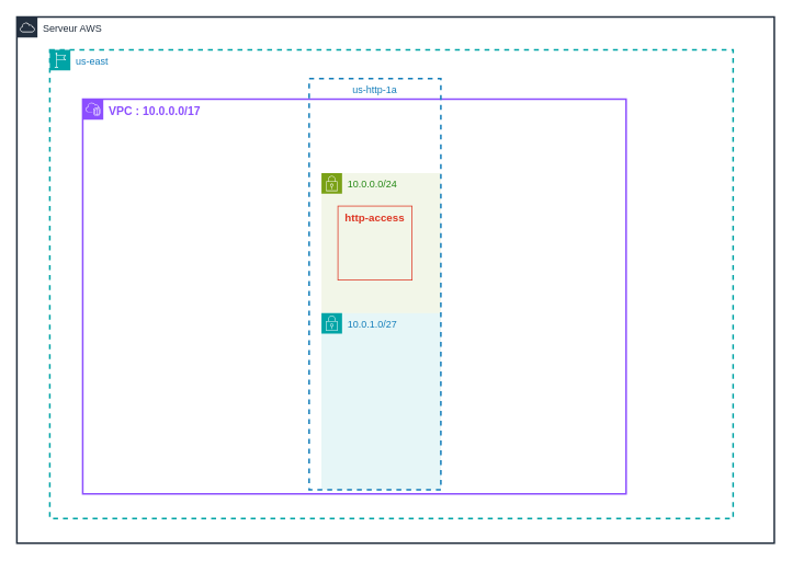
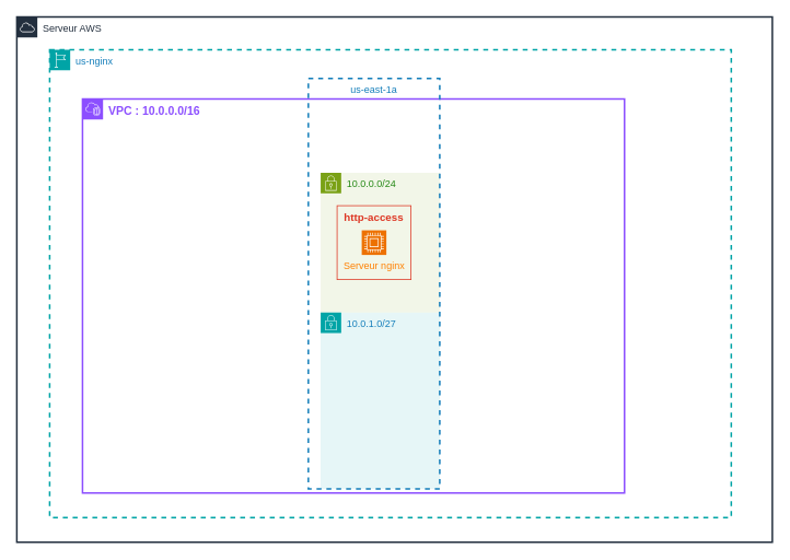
- <mxCell id="3" value="us-east" style="points=[[0,0],[0.25,0],[0.5,0],[0.75,0],[1,0],[1,0.25],[1,0.5],[1,0.75],[1,1],[0.75,1],[0.5,1],[0.25,1],[0,1],[0,0.75],[0,0.5],[0,0.25]];outlineConnect=0;gradientColor=none;html=1;whiteSpace=wrap;fontSize=12;fontStyle=0;container=1;pointerEvents=0;collapsible=0;recursiveResize=0;shape=mxgraph.aws4.group;grIcon=mxgraph.aws4.group_region;strokeColor=#00A4A6;fillColor=none;verticalAlign=top;align=left;spacingLeft=30;fontColor=#147EBA;dashed=1;strokeWidth=2;" vertex="1" parent="2"><mxGeometry x="40" y="40" width="830" height="570" as="geometry" /></mxCell>
+ <mxCell id="3" value="us-nginx" style="points=[[0,0],[0.25,0],[0.5,0],[0.75,0],[1,0],[1,0.25],[1,0.5],[1,0.75],[1,1],[0.75,1],[0.5,1],[0.25,1],[0,1],[0,0.75],[0,0.5],[0,0.25]];outlineConnect=0;gradientColor=none;html=1;whiteSpace=wrap;fontSize=12;fontStyle=0;container=1;pointerEvents=0;collapsible=0;recursiveResize=0;shape=mxgraph.aws4.group;grIcon=mxgraph.aws4.group_region;strokeColor=#00A4A6;fillColor=none;verticalAlign=top;align=left;spacingLeft=30;fontColor=#147EBA;dashed=1;strokeWidth=2;" vertex="1" parent="2"><mxGeometry x="40" y="40" width="830" height="570" as="geometry" /></mxCell>
- <mxCell id="9" value="us-http-1a" style="fillColor=none;strokeColor=#147EBA;dashed=1;verticalAlign=top;fontStyle=0;fontColor=#147EBA;whiteSpace=wrap;html=1;strokeWidth=2;" vertex="1" parent="8"><mxGeometry x="-15" y="-285" width="160" height="500" as="geometry" /></mxCell>
+ <mxCell id="9" value="us-east-1a" style="fillColor=none;strokeColor=#147EBA;dashed=1;verticalAlign=top;fontStyle=0;fontColor=#147EBA;whiteSpace=wrap;html=1;strokeWidth=2;" vertex="1" parent="8"><mxGeometry x="-15" y="-285" width="160" height="500" as="geometry" /></mxCell>
- <mxCell id="4" value="&lt;b style=&quot;color: rgb(140, 79, 255); font-size: 14px;&quot;&gt;VPC : 10.0.0.0/17&lt;/b&gt;" style="points=[[0,0],[0.25,0],[0.5,0],[0.75,0],[1,0],[1,0.25],[1,0.5],[1,0.75],[1,1],[0.75,1],[0.5,1],[0.25,1],[0,1],[0,0.75],[0,0.5],[0,0.25]];outlineConnect=0;gradientColor=none;html=1;whiteSpace=wrap;fontSize=12;fontStyle=0;container=1;pointerEvents=0;collapsible=0;recursiveResize=0;shape=mxgraph.aws4.group;grIcon=mxgraph.aws4.group_vpc2;strokeColor=#8C4FFF;fillColor=none;verticalAlign=top;align=left;spacingLeft=30;fontColor=#AAB7B8;dashed=0;strokeWidth=2;" vertex="1" parent="3"><mxGeometry x="40" y="60" width="660" height="480" as="geometry" /></mxCell>
+ <mxCell id="4" value="&lt;b style=&quot;color: rgb(140, 79, 255); font-size: 14px;&quot;&gt;VPC : 10.0.0.0/16&lt;/b&gt;" style="points=[[0,0],[0.25,0],[0.5,0],[0.75,0],[1,0],[1,0.25],[1,0.5],[1,0.75],[1,1],[0.75,1],[0.5,1],[0.25,1],[0,1],[0,0.75],[0,0.5],[0,0.25]];outlineConnect=0;gradientColor=none;html=1;whiteSpace=wrap;fontSize=12;fontStyle=0;container=1;pointerEvents=0;collapsible=0;recursiveResize=0;shape=mxgraph.aws4.group;grIcon=mxgraph.aws4.group_vpc2;strokeColor=#8C4FFF;fillColor=none;verticalAlign=top;align=left;spacingLeft=30;fontColor=#AAB7B8;dashed=0;strokeWidth=2;" vertex="1" parent="3"><mxGeometry x="40" y="60" width="660" height="480" as="geometry" /></mxCell>
+ <mxCell id="7" value="&lt;font style=&quot;color: rgb(255, 128, 0);&quot;&gt;Serveur nginx&lt;/font&gt;" style="sketch=0;points=[[0,0,0],[0.25,0,0],[0.5,0,0],[0.75,0,0],[1,0,0],[0,1,0],[0.25,1,0],[0.5,1,0],[0.75,1,0],[1,1,0],[0,0.25,0],[0,0.5,0],[0,0.75,0],[1,0.25,0],[1,0.5,0],[1,0.75,0]];outlineConnect=0;fontColor=#232F3E;fillColor=#ED7100;strokeColor=#ffffff;dashed=0;verticalLabelPosition=bottom;verticalAlign=top;align=center;html=1;fontSize=12;fontStyle=0;aspect=fixed;shape=mxgraph.aws4.resourceIcon;resIcon=mxgraph.aws4.compute;" vertex="1" parent="5"><mxGeometry x="50" y="70" width="30" height="30" as="geometry" /></mxCell>
